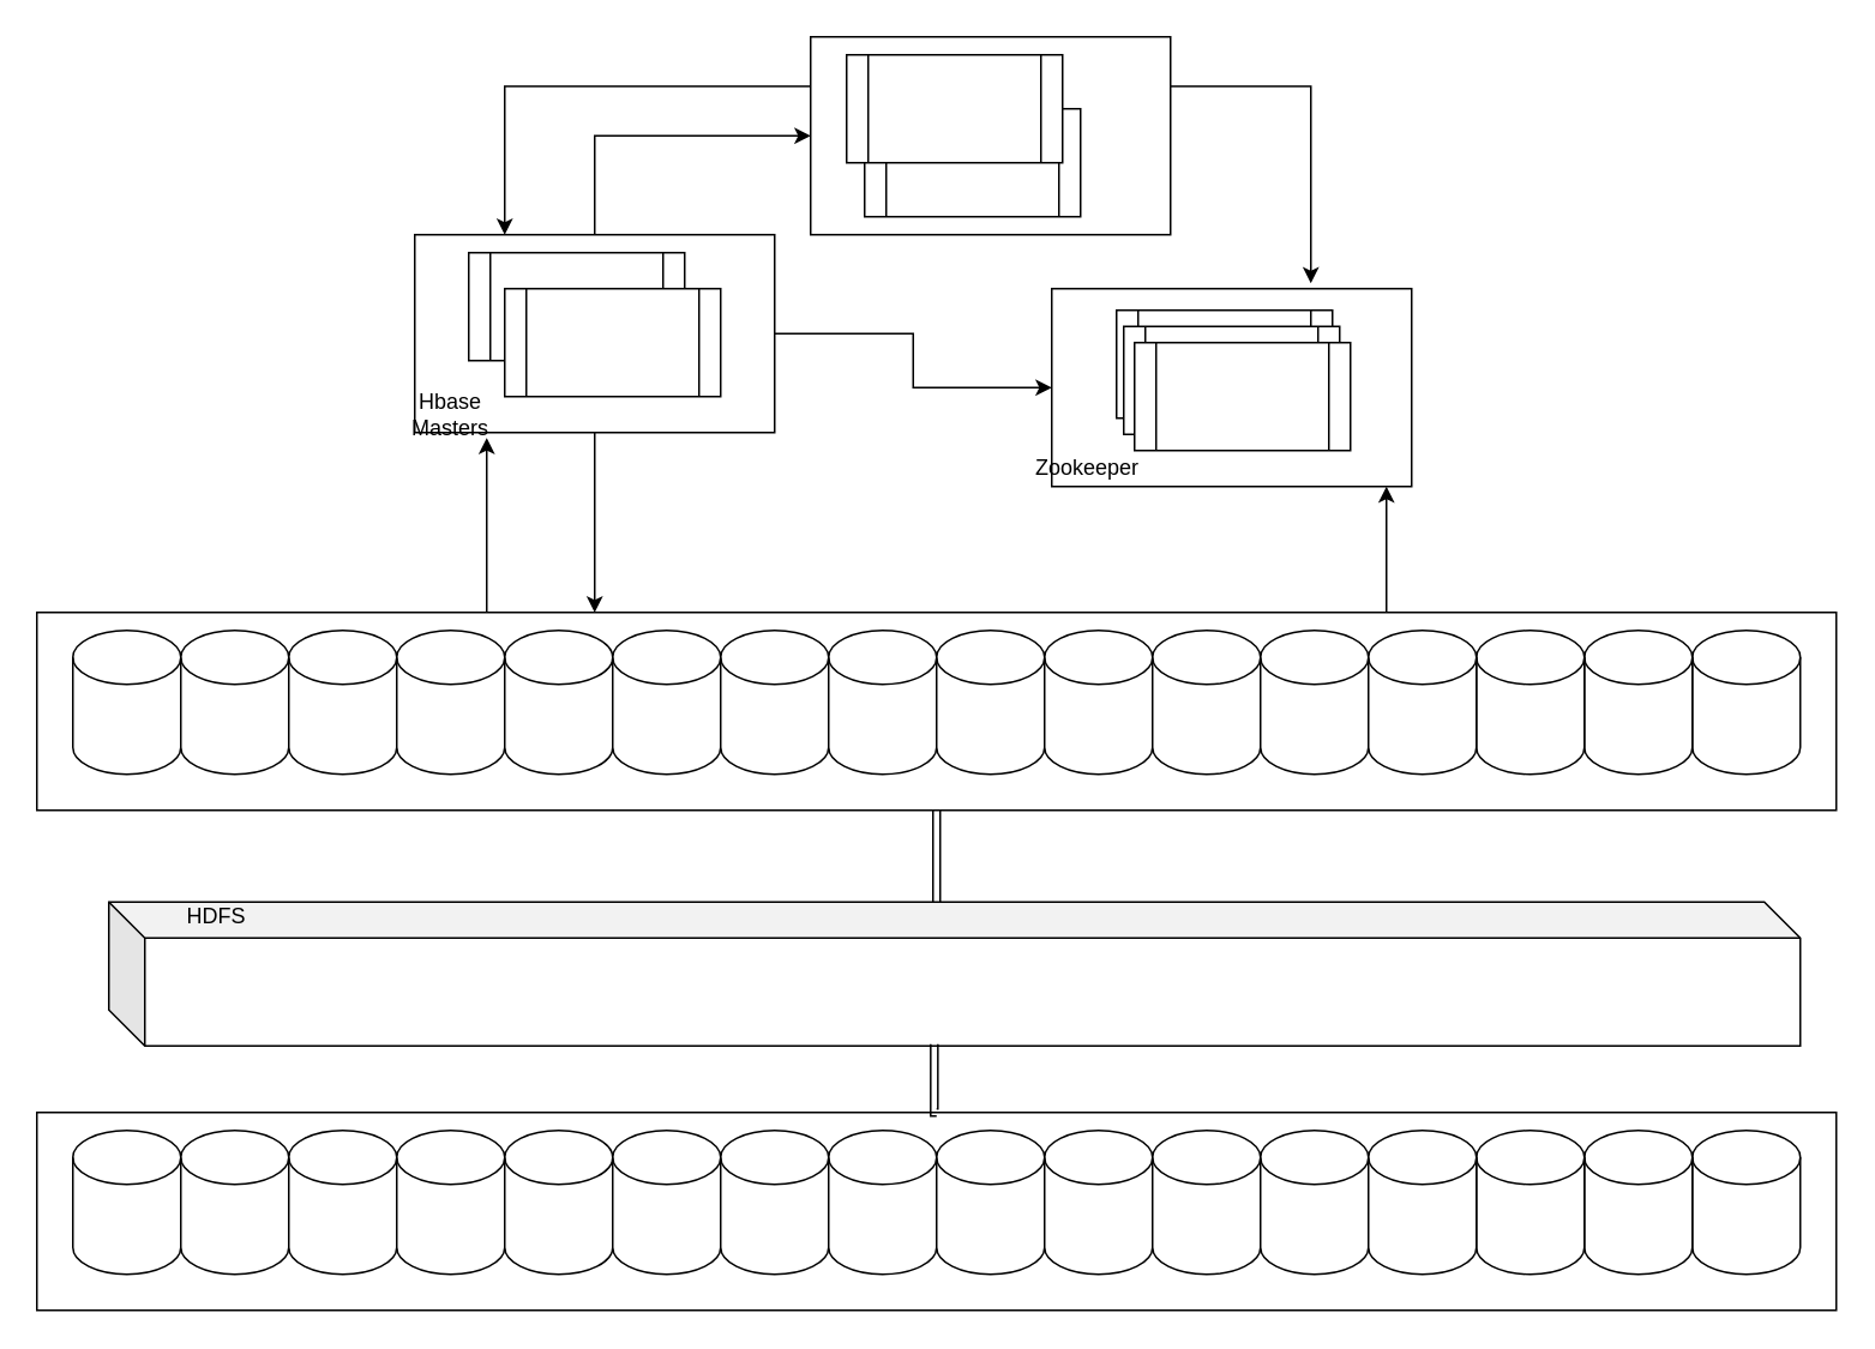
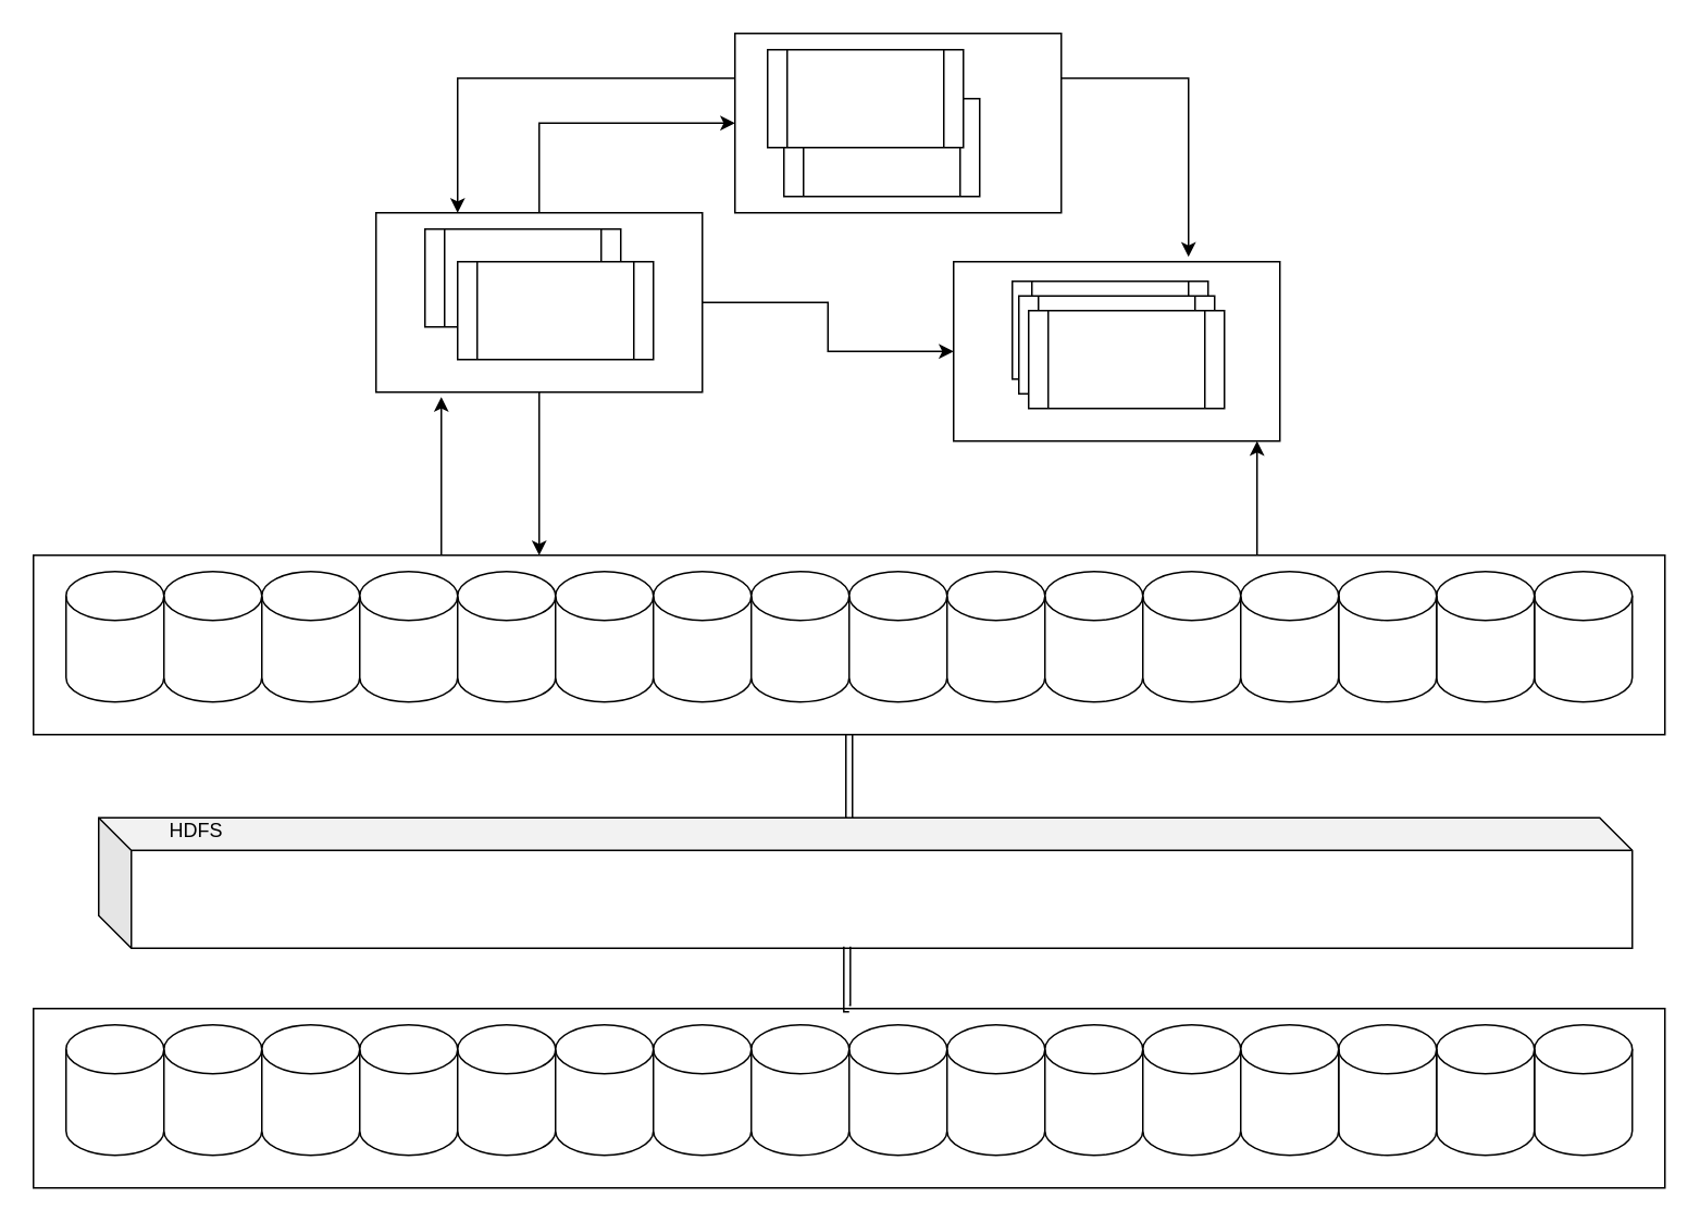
- <mxCell id="59" value="Hbase Masters" style="text;html=1;strokeColor=none;fillColor=none;align=center;verticalAlign=middle;whiteSpace=wrap;rounded=0;" vertex="1" parent="1"><mxGeometry x="230" y="220" width="40" height="20" as="geometry" /></mxCell>
- <mxCell id="60" value="Zookeeper" style="text;html=1;strokeColor=none;fillColor=none;align=center;verticalAlign=middle;whiteSpace=wrap;rounded=0;" vertex="1" parent="1"><mxGeometry x="584" y="250" width="40" height="20" as="geometry" /></mxCell>
